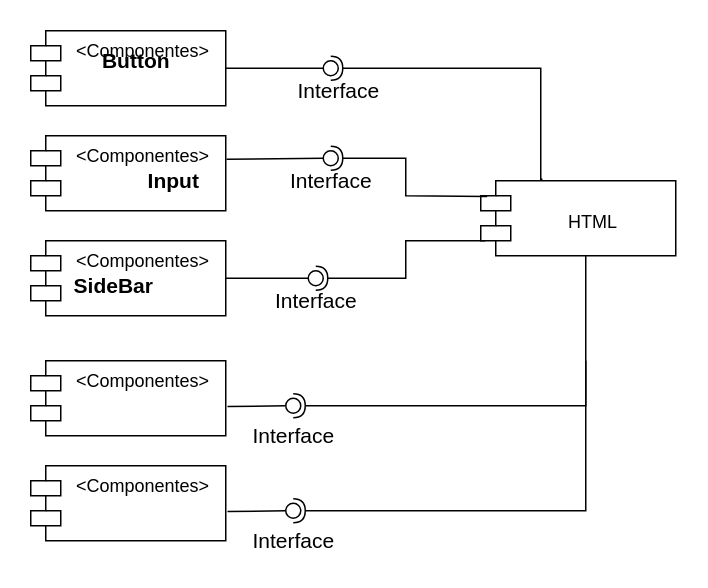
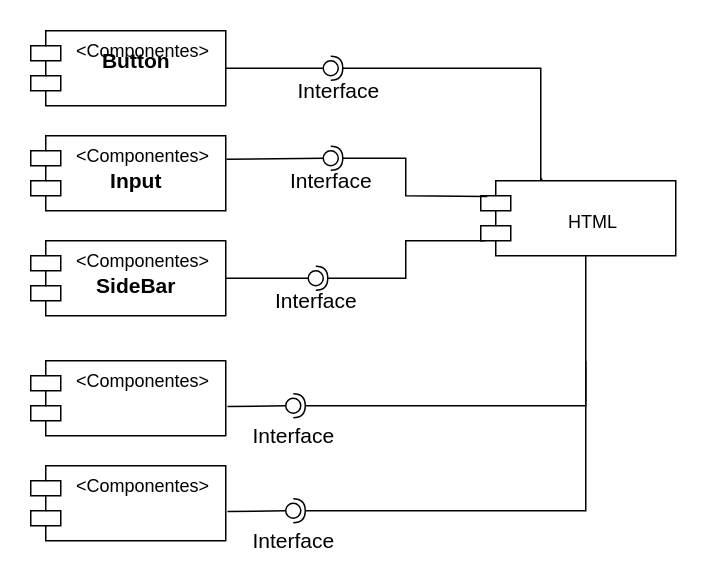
- <mxCell id="5" value="Input" style="text;html=1;align=center;verticalAlign=middle;resizable=0;points=[];autosize=1;strokeColor=none;fillColor=none;fontStyle=1;fontSize=14;" parent="1" vertex="1"><mxGeometry x="90" y="110" width="50" height="20" as="geometry" /></mxCell>
+ <mxCell id="5" value="Input" style="text;html=1;align=center;verticalAlign=middle;resizable=0;points=[];autosize=1;strokeColor=none;fillColor=none;fontStyle=1;fontSize=14;" parent="1" vertex="1"><mxGeometry x="65" y="110" width="50" height="20" as="geometry" /></mxCell>
- <mxCell id="7" value="SideBar" style="text;html=1;align=center;verticalAlign=middle;resizable=0;points=[];autosize=1;strokeColor=none;fillColor=none;fontStyle=1;fontSize=14;" parent="1" vertex="1"><mxGeometry x="40" y="180" width="70" height="20" as="geometry" /></mxCell>
+ <mxCell id="7" value="SideBar" style="text;html=1;align=center;verticalAlign=middle;resizable=0;points=[];autosize=1;strokeColor=none;fillColor=none;fontStyle=1;fontSize=14;" parent="1" vertex="1"><mxGeometry x="55" y="180" width="70" height="20" as="geometry" /></mxCell>
